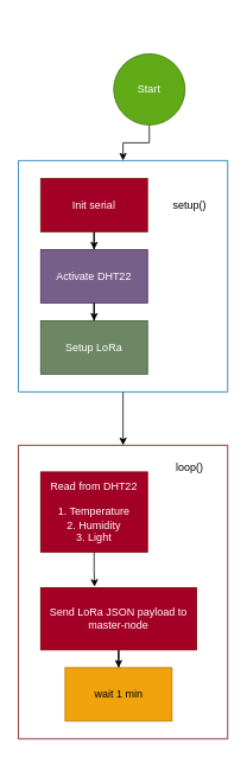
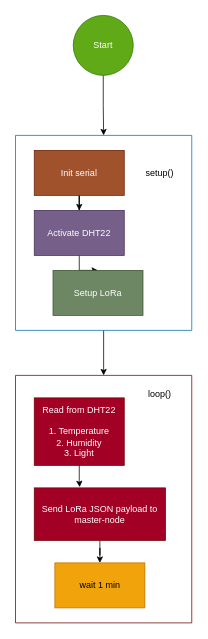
- <mxCell id="3" value="Start" style="ellipse;whiteSpace=wrap;html=1;aspect=fixed;fillColor=#60a917;fontColor=#ffffff;strokeColor=#2D7600;" vertex="1" parent="1"><mxGeometry x="127" y="60" width="80" height="80" as="geometry" /></mxCell>
+ <mxCell id="3" value="Start" style="ellipse;whiteSpace=wrap;html=1;aspect=fixed;fillColor=#60a917;fontColor=#ffffff;strokeColor=#2D7600;" vertex="1" parent="1"><mxGeometry x="97" y="20" width="80" height="80" as="geometry" /></mxCell>
- <mxCell id="8" value="Init serial" style="rounded=0;whiteSpace=wrap;html=1;fillColor=#a20025;fontColor=#ffffff;strokeColor=#6D1F00;" vertex="1" parent="5"><mxGeometry x="25" y="20" width="120" height="60" as="geometry" /></mxCell>
+ <mxCell id="8" value="Init serial" style="rounded=0;whiteSpace=wrap;html=1;fillColor=#a0522d;fontColor=#ffffff;strokeColor=#6D1F00;" vertex="1" parent="5"><mxGeometry x="25" y="20" width="120" height="60" as="geometry" /></mxCell>
- <mxCell id="11" value="&lt;div&gt;Setup LoRa&lt;/div&gt;" style="rounded=0;whiteSpace=wrap;html=1;fillColor=#6d8764;fontColor=#ffffff;strokeColor=#3A5431;" vertex="1" parent="5"><mxGeometry x="25" y="180" width="120" height="60" as="geometry" /></mxCell>
+ <mxCell id="11" value="&lt;div&gt;Setup LoRa&lt;/div&gt;" style="rounded=0;whiteSpace=wrap;html=1;fillColor=#6d8764;fontColor=#ffffff;strokeColor=#3A5431;" vertex="1" parent="5"><mxGeometry x="50" y="180" width="120" height="60" as="geometry" /></mxCell>
- <mxCell id="16" value="Send LoRa JSON payload to master-node" style="rounded=0;whiteSpace=wrap;html=1;fillColor=#a20025;fontColor=#ffffff;strokeColor=#6F0000;" vertex="1" parent="12"><mxGeometry x="25" y="160" width="175" height="70" as="geometry" /></mxCell>
+ <mxCell id="16" value="Send LoRa JSON payload to master-node" style="rounded=0;whiteSpace=wrap;html=1;fillColor=#a20025;fontColor=#ffffff;strokeColor=#6F0000;" vertex="1" parent="12"><mxGeometry x="25" y="150" width="175" height="70" as="geometry" /></mxCell>
